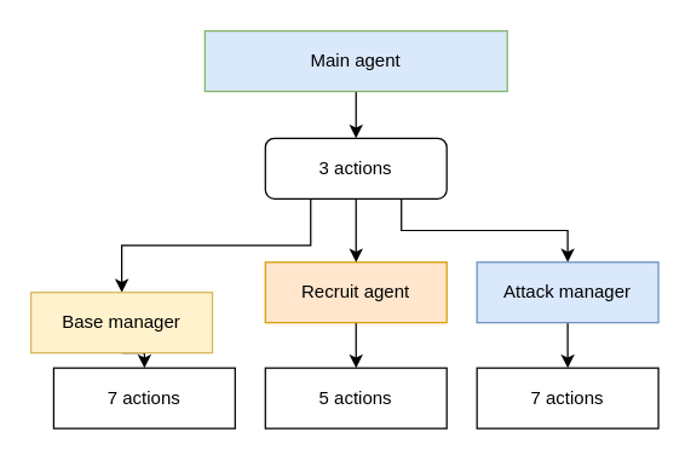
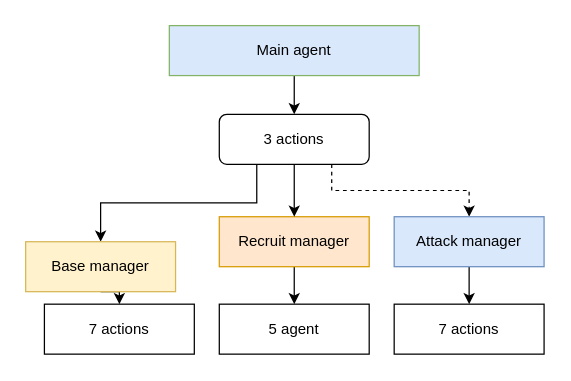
- <mxCell id="2" style="edgeStyle=orthogonalEdgeStyle;rounded=0;orthogonalLoop=1;jettySize=auto;html=1;exitX=0.75;exitY=1;exitDx=0;exitDy=0;entryX=0.5;entryY=0;entryDx=0;entryDy=0;" edge="1" parent="1" source="16" target="11"><mxGeometry relative="1" as="geometry" /></mxCell>
+ <mxCell id="2" style="edgeStyle=orthogonalEdgeStyle;rounded=0;orthogonalLoop=1;jettySize=auto;html=1;exitX=0.75;exitY=1;exitDx=0;exitDy=0;entryX=0.5;entryY=0;entryDx=0;entryDy=0;dashed=1;" edge="1" parent="1" source="16" target="11"><mxGeometry relative="1" as="geometry" /></mxCell>
- <mxCell id="9" value="Recruit agent" style="rounded=0;whiteSpace=wrap;html=1;fillColor=#ffe6cc;strokeColor=#d79b00;" vertex="1" parent="1"><mxGeometry x="175" y="173" width="120" height="40" as="geometry" /></mxCell>
+ <mxCell id="9" value="Recruit manager" style="rounded=0;whiteSpace=wrap;html=1;fillColor=#ffe6cc;strokeColor=#d79b00;" vertex="1" parent="1"><mxGeometry x="175" y="173" width="120" height="40" as="geometry" /></mxCell>
- <mxCell id="13" value="5 actions" style="rounded=0;whiteSpace=wrap;html=1;" vertex="1" parent="1"><mxGeometry x="175" y="243" width="120" height="40" as="geometry" /></mxCell>
+ <mxCell id="13" value="5 agent" style="rounded=0;whiteSpace=wrap;html=1;" vertex="1" parent="1"><mxGeometry x="175" y="243" width="120" height="40" as="geometry" /></mxCell>
